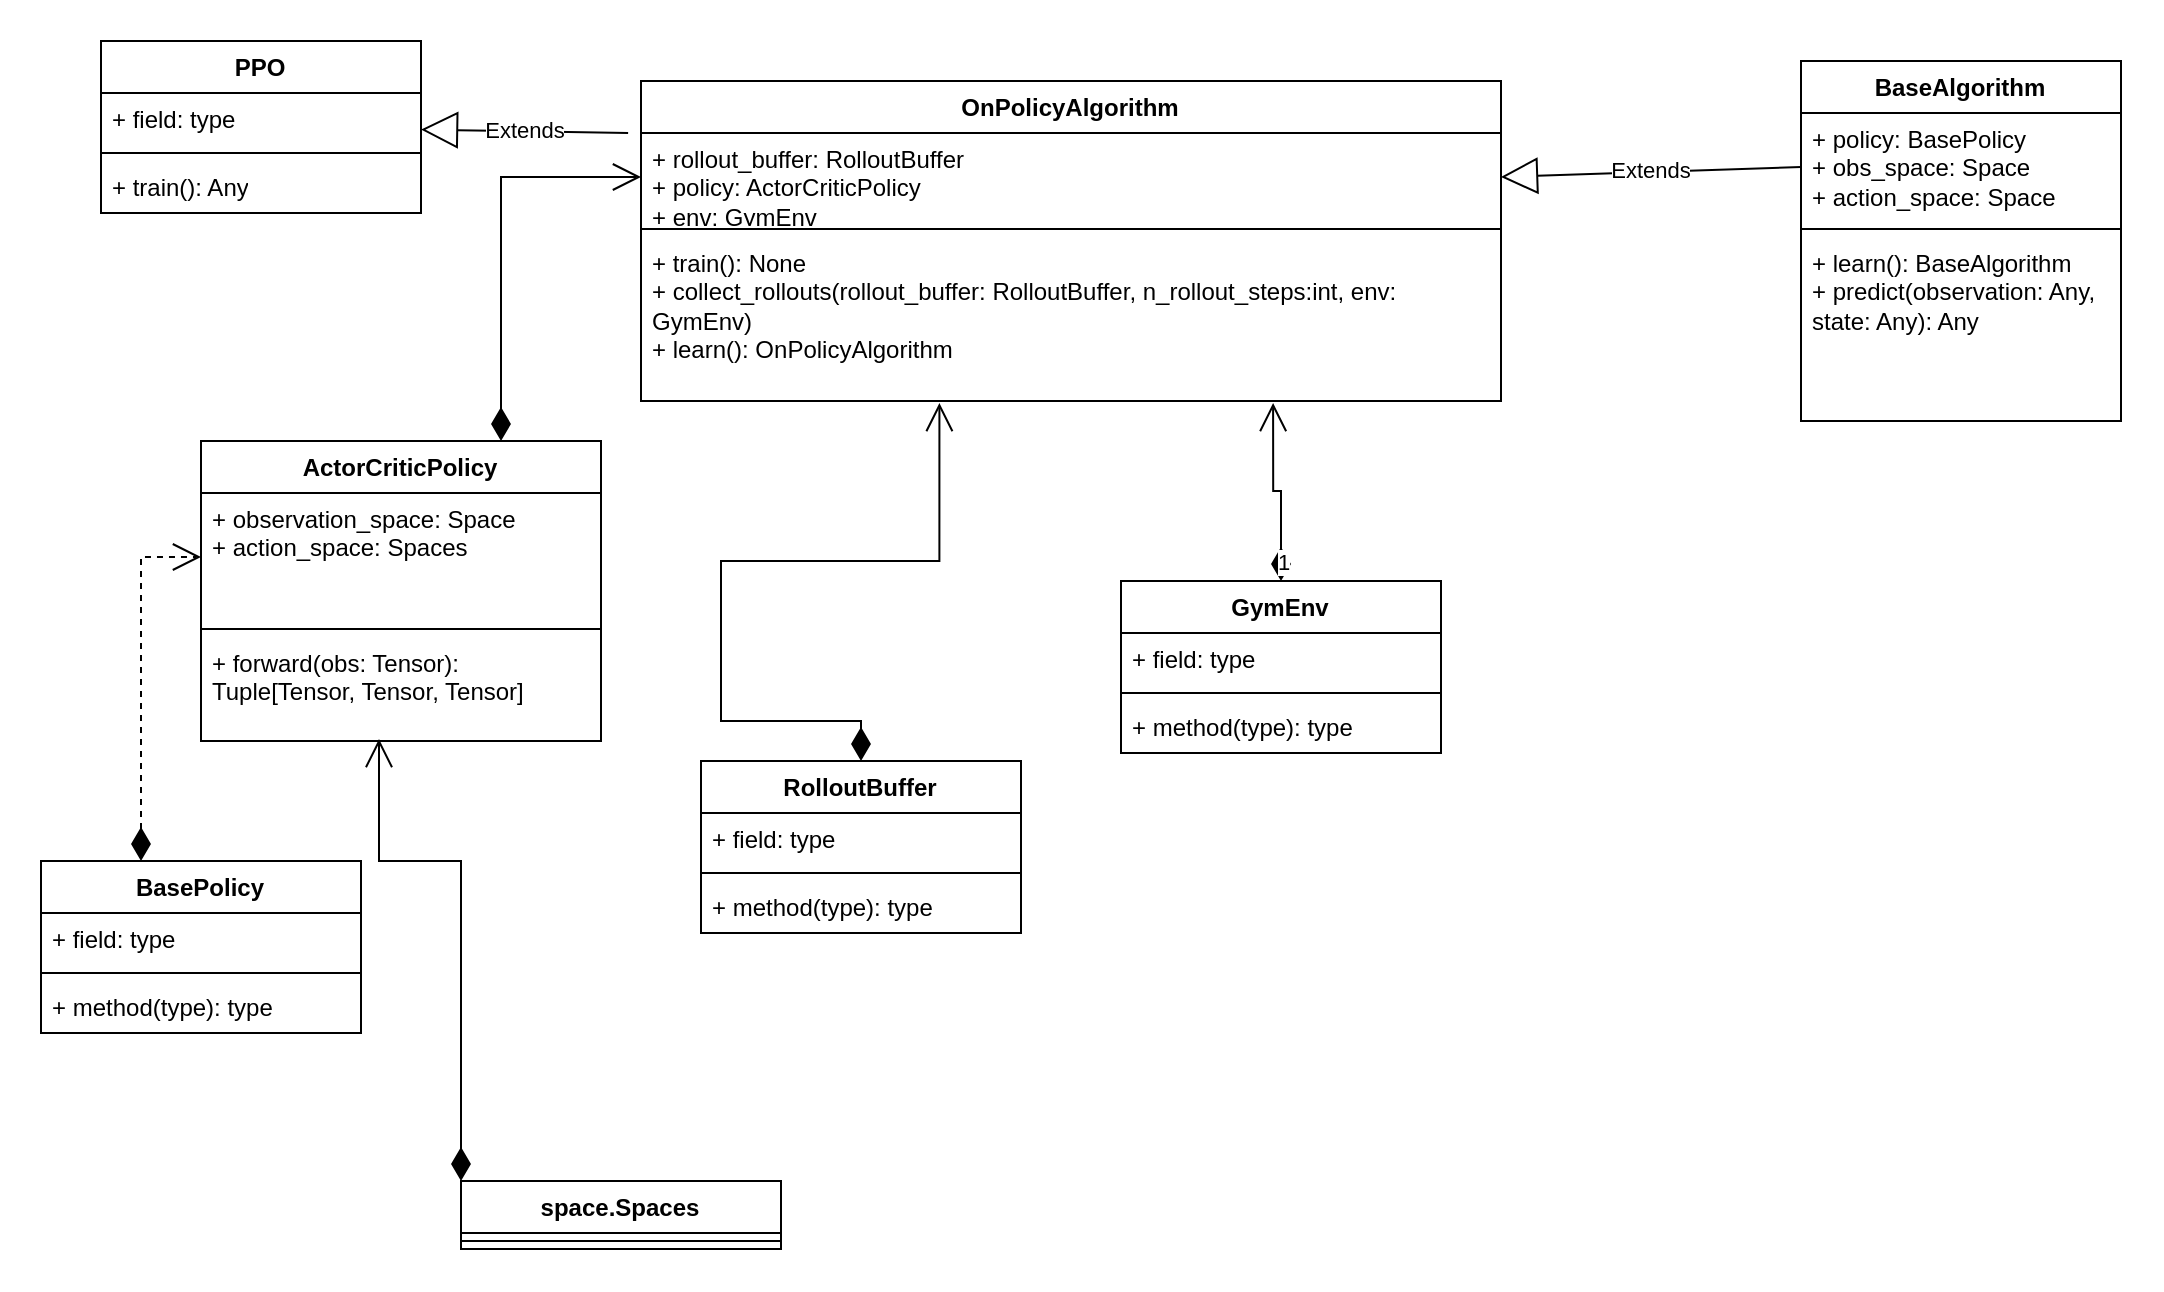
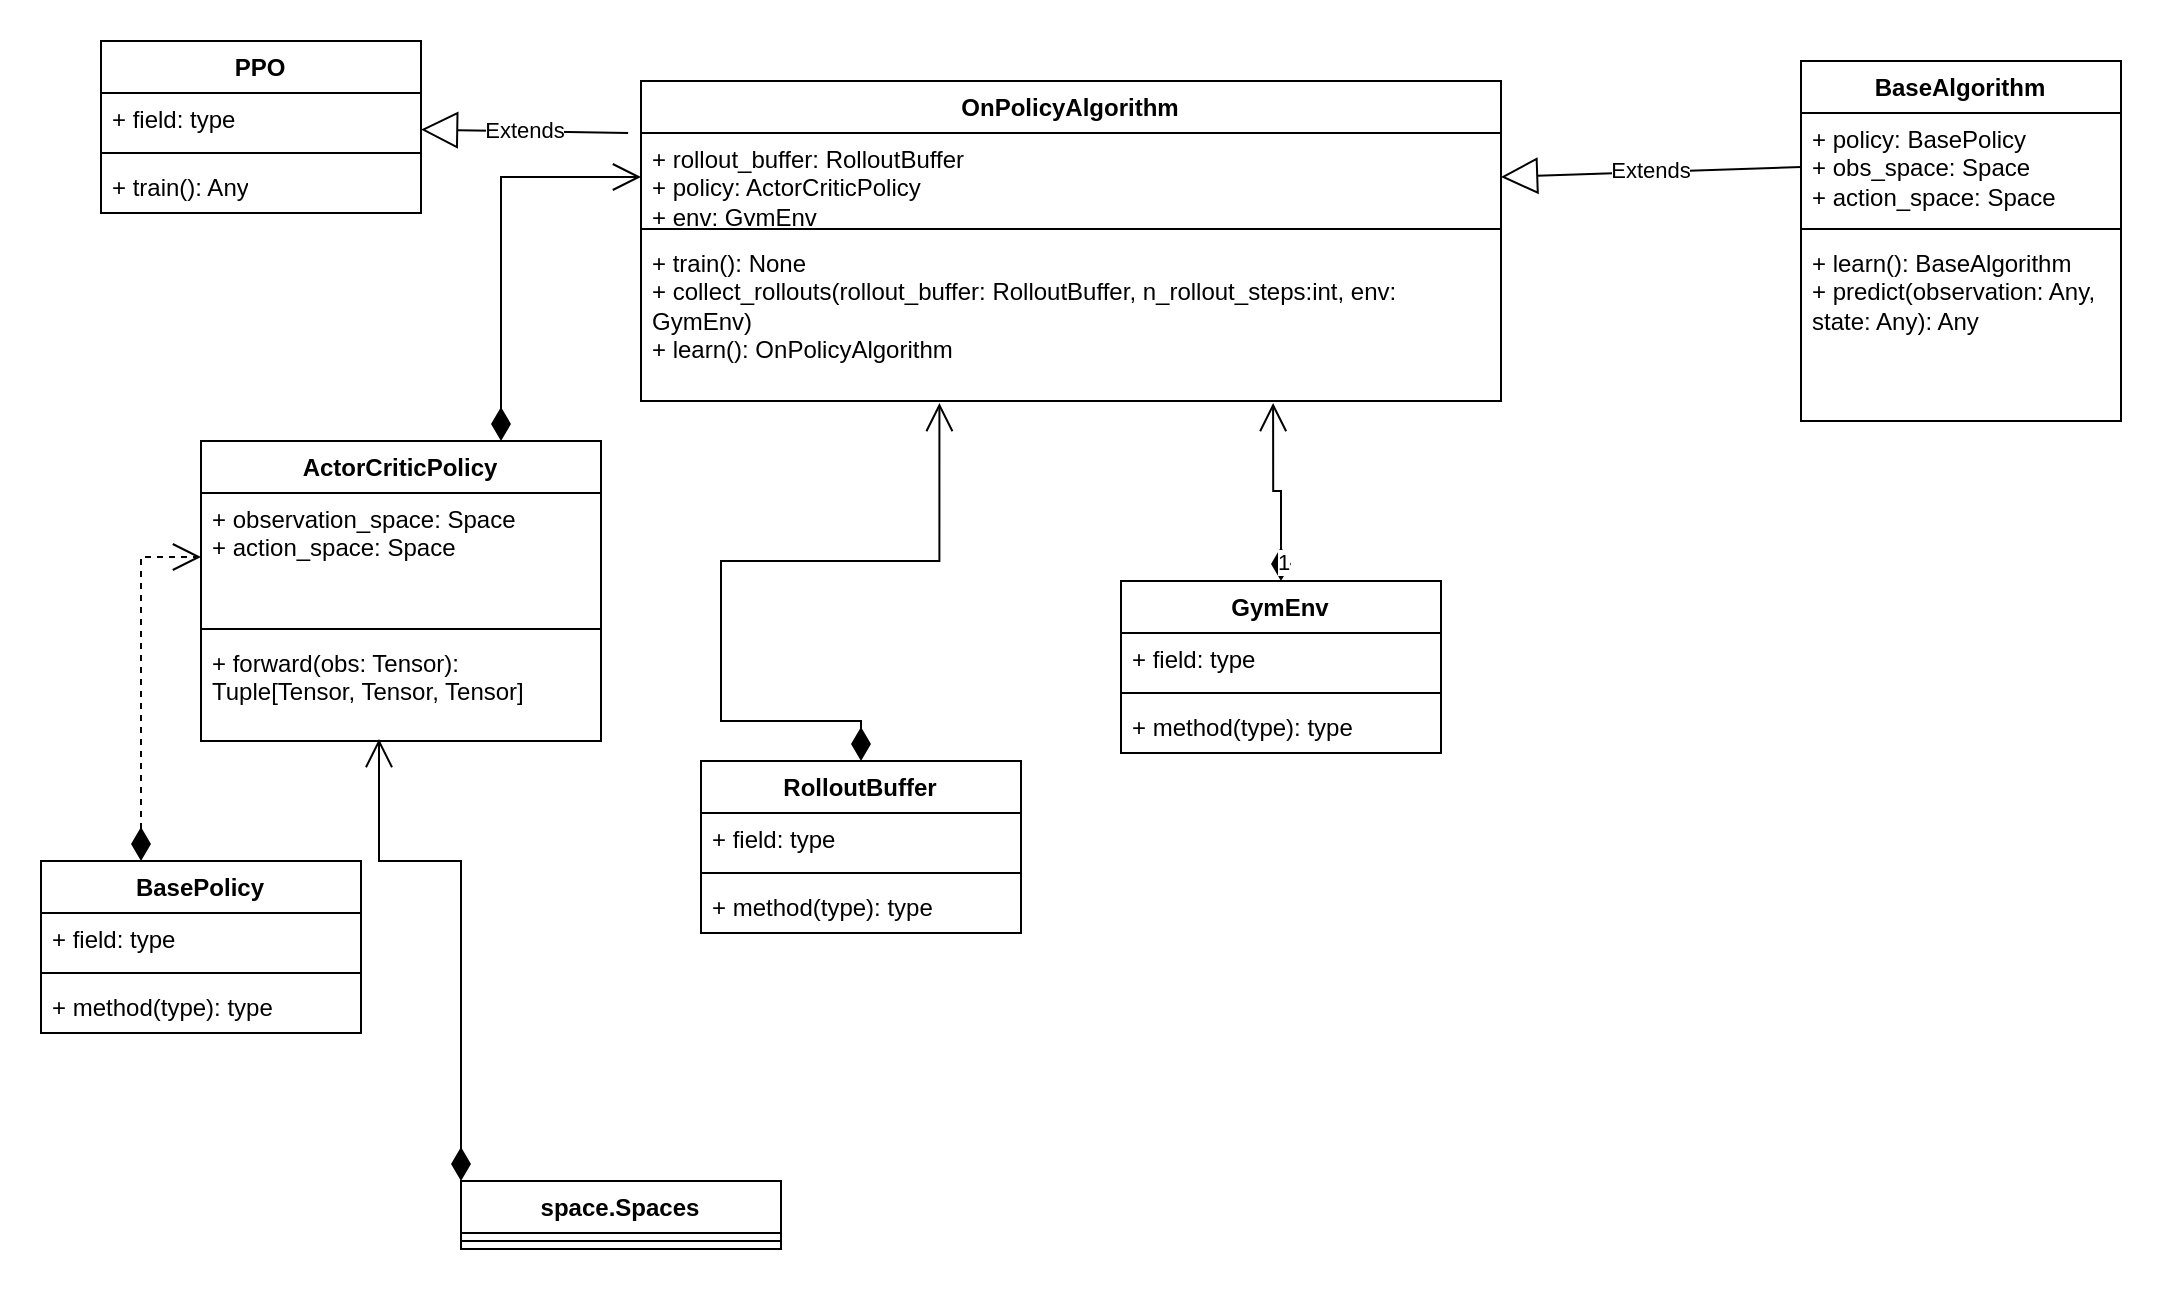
- <mxCell id="12" value="+ observation_space: Space&lt;br&gt;+ action_space: Spaces" style="text;strokeColor=none;fillColor=none;align=left;verticalAlign=top;spacingLeft=4;spacingRight=4;overflow=hidden;rotatable=0;points=[[0,0.5],[1,0.5]];portConstraint=eastwest;whiteSpace=wrap;html=1;" vertex="1" parent="11"><mxGeometry y="26" width="200" height="64" as="geometry" /></mxCell>
+ <mxCell id="12" value="+ observation_space: Space&lt;br&gt;+ action_space: Space" style="text;strokeColor=none;fillColor=none;align=left;verticalAlign=top;spacingLeft=4;spacingRight=4;overflow=hidden;rotatable=0;points=[[0,0.5],[1,0.5]];portConstraint=eastwest;whiteSpace=wrap;html=1;" vertex="1" parent="11"><mxGeometry y="26" width="200" height="64" as="geometry" /></mxCell>
